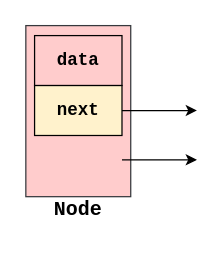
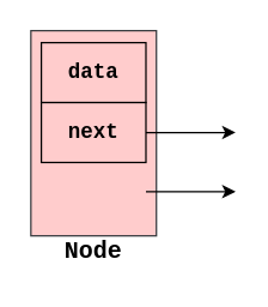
- <mxCell id="5" value="&lt;font style=&quot;font-size: 14px;&quot; face=&quot;Courier New&quot;&gt;&lt;b&gt;next&lt;/b&gt;&lt;/font&gt;" style="rounded=0;whiteSpace=wrap;html=1;fillColor=#fff2cc;strokeColor=#000000;" parent="2" vertex="1"><mxGeometry x="7" y="48" width="70" height="40" as="geometry" /></mxCell>
+ <mxCell id="5" value="&lt;font style=&quot;font-size: 14px;&quot; face=&quot;Courier New&quot;&gt;&lt;b&gt;next&lt;/b&gt;&lt;/font&gt;" style="rounded=0;whiteSpace=wrap;html=1;fillColor=#ffcccc;strokeColor=#000000;" parent="2" vertex="1"><mxGeometry x="7" y="48" width="70" height="40" as="geometry" /></mxCell>
